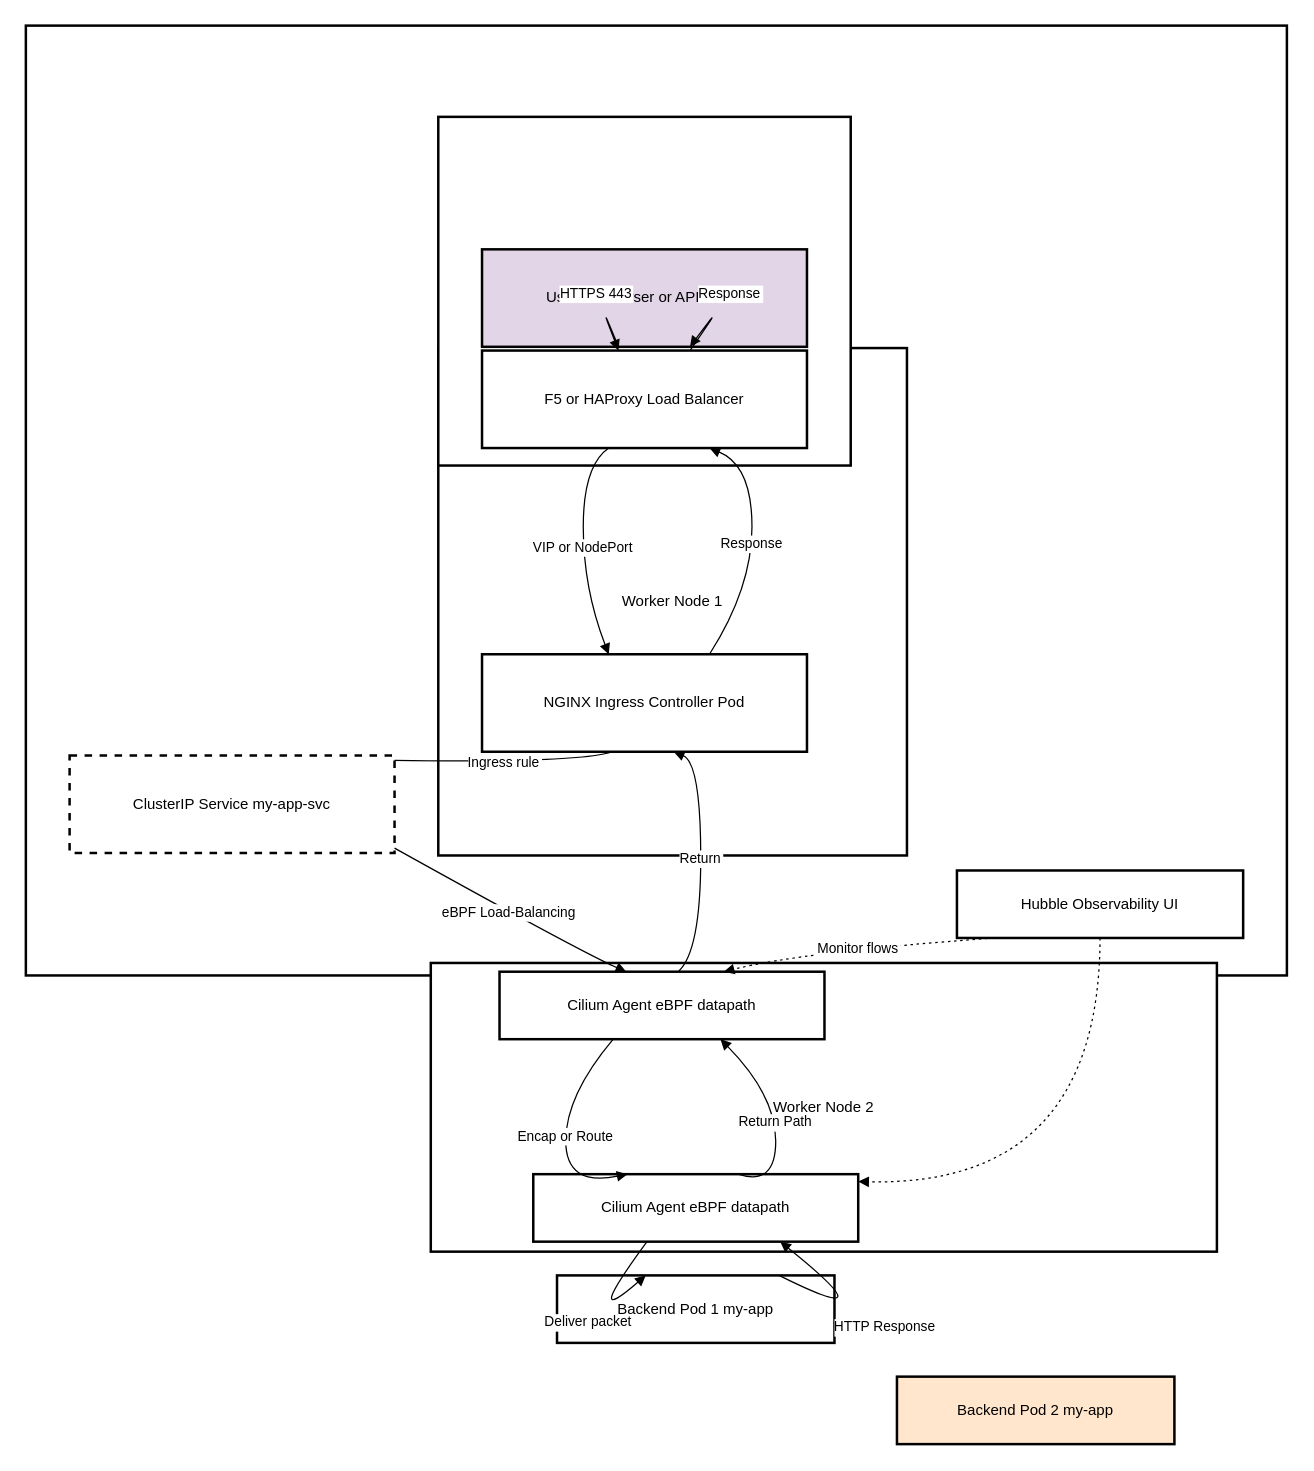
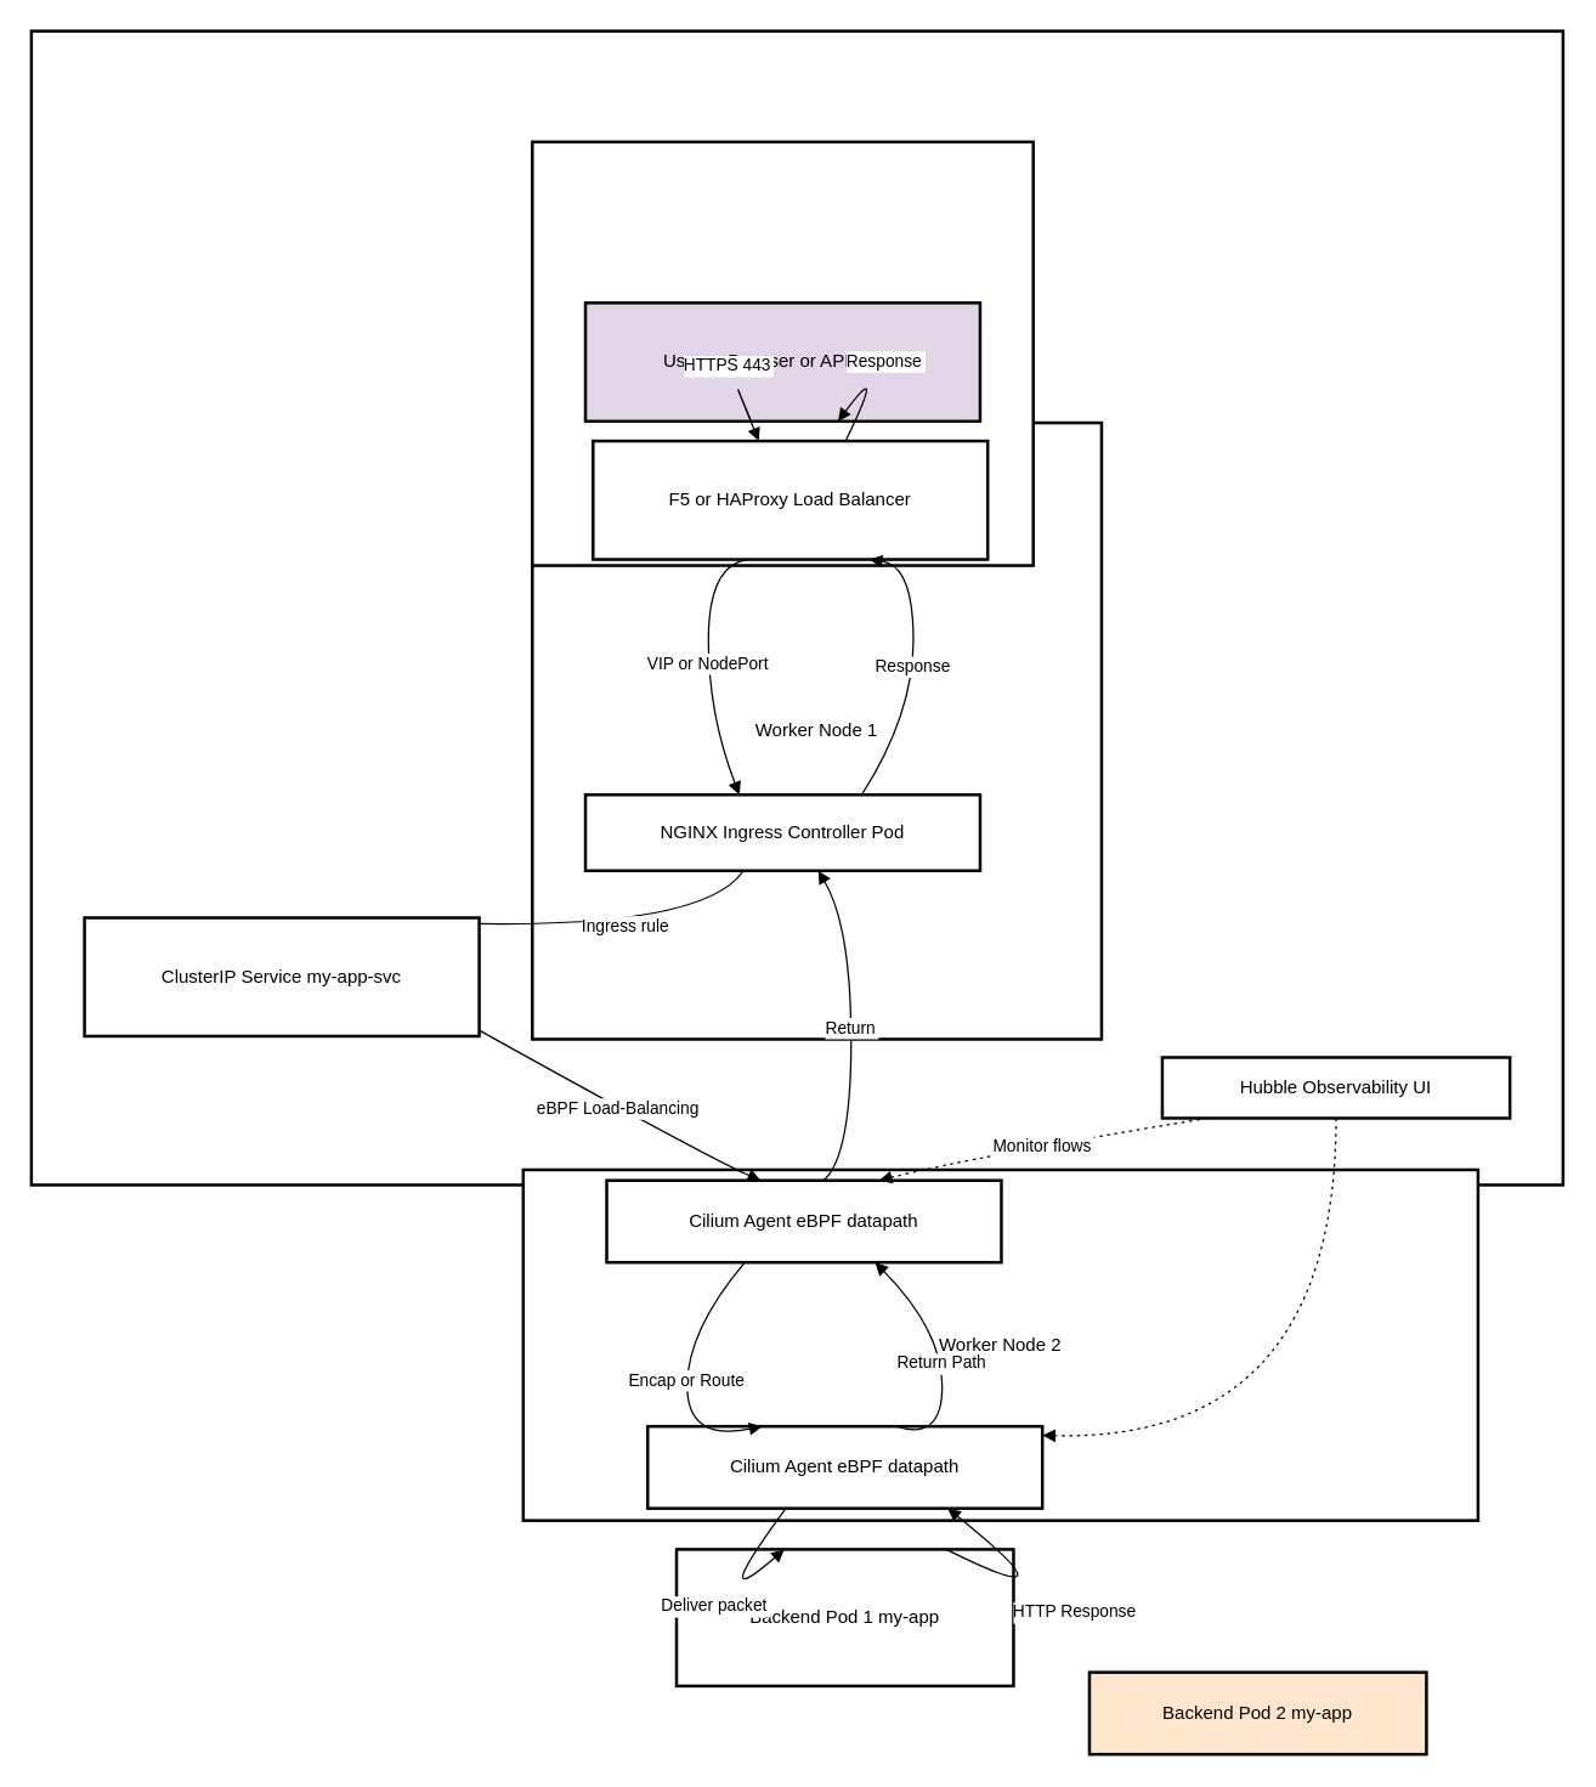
- <mxCell id="7" value="F5 or HAProxy Load Balancer" style="whiteSpace=wrap;strokeWidth=2;" vertex="1" parent="1"><mxGeometry x="385" y="280" width="260" height="78" as="geometry" /></mxCell>
+ <mxCell id="7" value="F5 or HAProxy Load Balancer" style="whiteSpace=wrap;strokeWidth=2;" vertex="1" parent="1"><mxGeometry x="390" y="290" width="260" height="78" as="geometry" /></mxCell>
- <mxCell id="8" value="NGINX Ingress Controller Pod" style="whiteSpace=wrap;strokeWidth=2;" vertex="1" parent="1"><mxGeometry x="385" y="523" width="260" height="78" as="geometry" /></mxCell>
+ <mxCell id="8" value="NGINX Ingress Controller Pod" style="whiteSpace=wrap;strokeWidth=2;" vertex="1" parent="1"><mxGeometry x="385" y="523" width="260" height="50" as="geometry" /></mxCell>
- <mxCell id="13" value="ClusterIP Service my-app-svc" style="whiteSpace=wrap;strokeWidth=2;dashed=1;" vertex="1" parent="1"><mxGeometry x="55" y="604" width="260" height="78" as="geometry" /></mxCell>
+ <mxCell id="13" value="ClusterIP Service my-app-svc" style="whiteSpace=wrap;strokeWidth=2;" vertex="1" parent="1"><mxGeometry x="55" y="604" width="260" height="78" as="geometry" /></mxCell>
- <mxCell id="14" value="Hubble Observability UI" style="whiteSpace=wrap;strokeWidth=2;" vertex="1" parent="1"><mxGeometry x="765" y="696" width="229" height="54" as="geometry" /></mxCell>
+ <mxCell id="14" value="Hubble Observability UI" style="whiteSpace=wrap;strokeWidth=2;" vertex="1" parent="1"><mxGeometry x="765" y="696" width="229" height="40" as="geometry" /></mxCell>
- <mxCell id="10" value="Backend Pod 1 my-app" style="whiteSpace=wrap;strokeWidth=2;" vertex="1" parent="1"><mxGeometry x="445" y="1020" width="222" height="54" as="geometry" /></mxCell>
+ <mxCell id="10" value="Backend Pod 1 my-app" style="whiteSpace=wrap;strokeWidth=2;" vertex="1" parent="1"><mxGeometry x="445" y="1020" width="222" height="90" as="geometry" /></mxCell>
